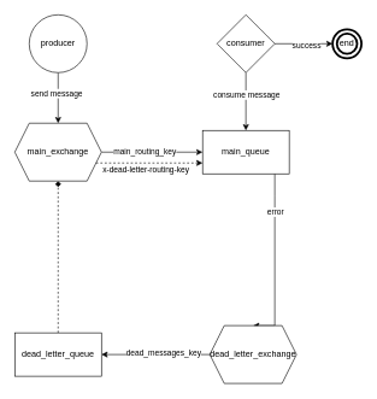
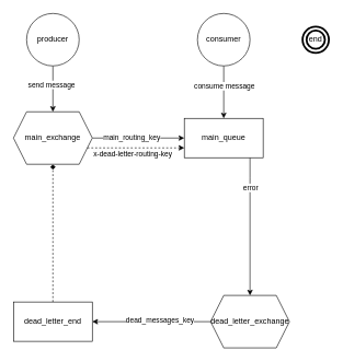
- <mxCell id="12" value="consumer" style="rhombus;whiteSpace=wrap;html=1;" parent="1" vertex="1"><mxGeometry x="300" y="20" width="80" height="80" as="geometry" /></mxCell>
+ <mxCell id="12" value="consumer" style="ellipse;whiteSpace=wrap;html=1;" parent="1" vertex="1"><mxGeometry x="300" y="20" width="80" height="80" as="geometry" /></mxCell>
- <mxCell id="8" value="" style="edgeStyle=orthogonalEdgeStyle;rounded=0;orthogonalLoop=1;jettySize=auto;html=1;" edge="1" parent="1" source="12" target="23"><mxGeometry relative="1" as="geometry" /></mxCell>
- <mxCell id="9" value="success" style="edgeLabel;html=1;align=center;verticalAlign=middle;resizable=0;points=[];" vertex="1" connectable="0" parent="8"><mxGeometry x="0.067" y="-1" relative="1" as="geometry"><mxPoint as="offset" /></mxGeometry></mxCell>
- <mxCell id="17" value="dead_letter_queue" style="whiteSpace=wrap;html=1;" parent="1" vertex="1"><mxGeometry x="20" y="460" width="120" height="60" as="geometry" /></mxCell>
+ <mxCell id="17" value="dead_letter_end" style="whiteSpace=wrap;html=1;" parent="1" vertex="1"><mxGeometry x="20" y="460" width="120" height="60" as="geometry" /></mxCell>
- <mxCell id="15" value="dead_letter_exchange" style="shape=hexagon;perimeter=hexagonPerimeter2;whiteSpace=wrap;html=1;fixedSize=1;" parent="1" vertex="1"><mxGeometry x="290" y="450" width="120" height="80" as="geometry" /></mxCell>
+ <mxCell id="15" value="dead_letter_exchange" style="shape=hexagon;perimeter=hexagonPerimeter2;whiteSpace=wrap;html=1;fixedSize=1;" parent="1" vertex="1"><mxGeometry x="320" y="450" width="120" height="80" as="geometry" /></mxCell>
